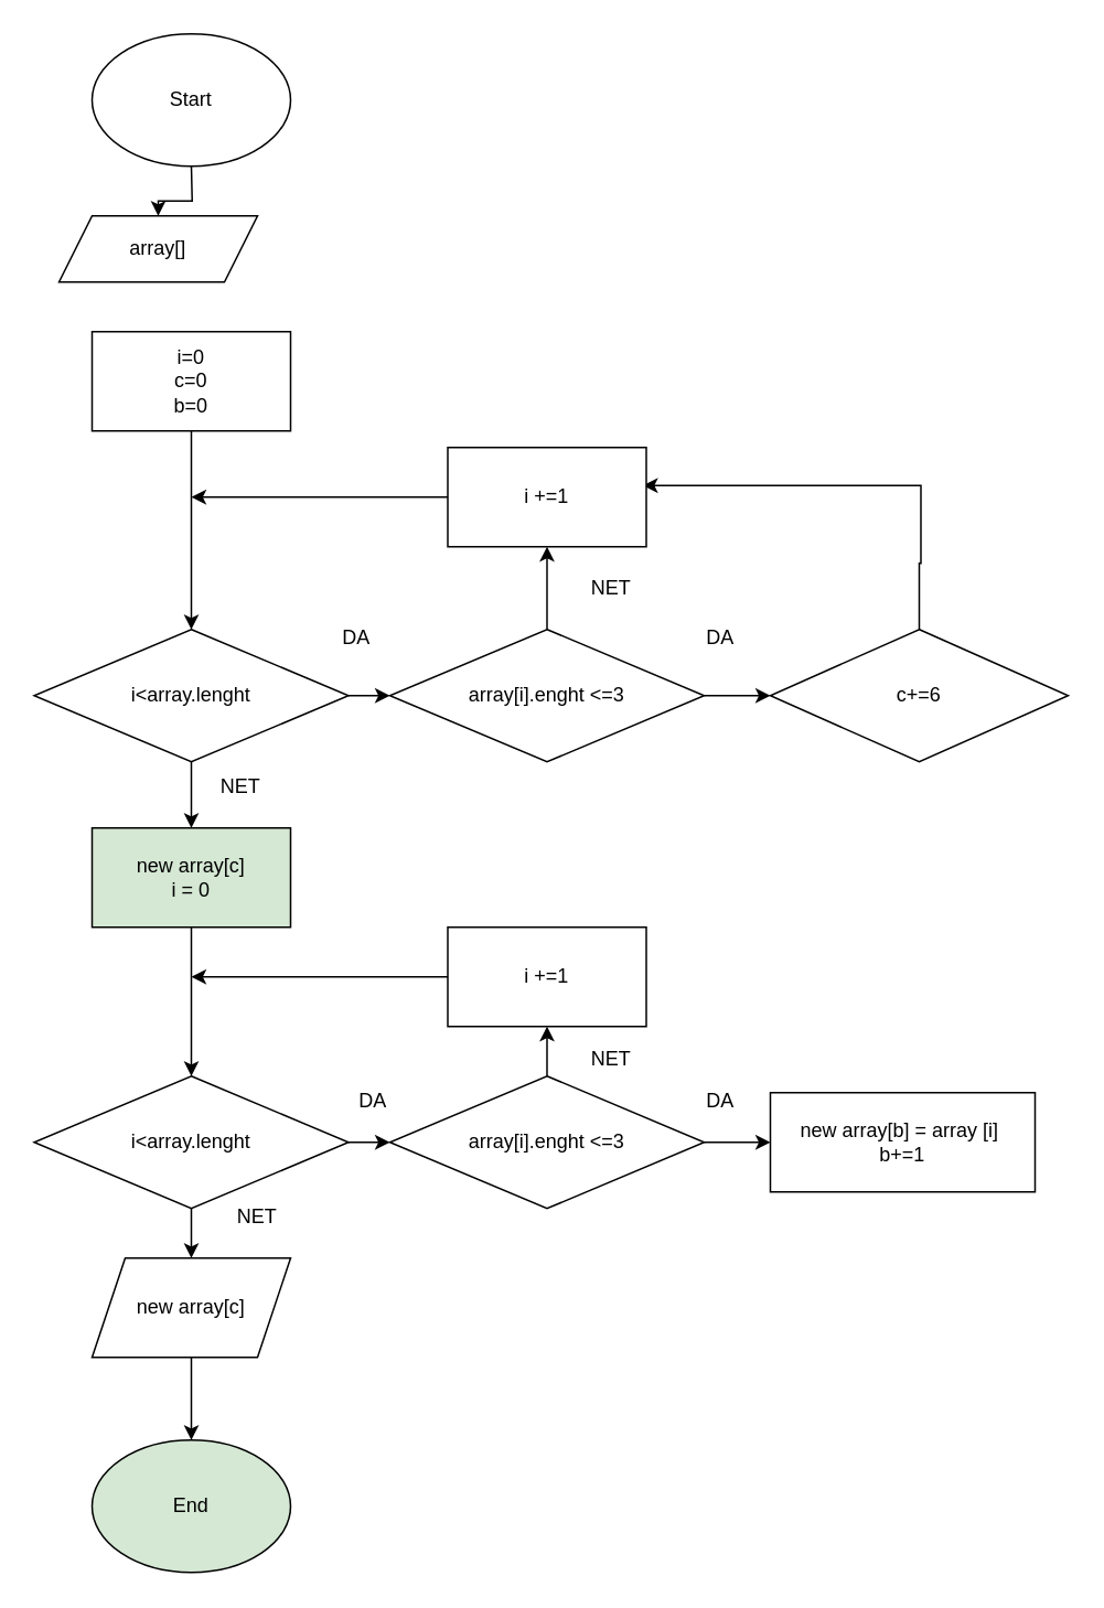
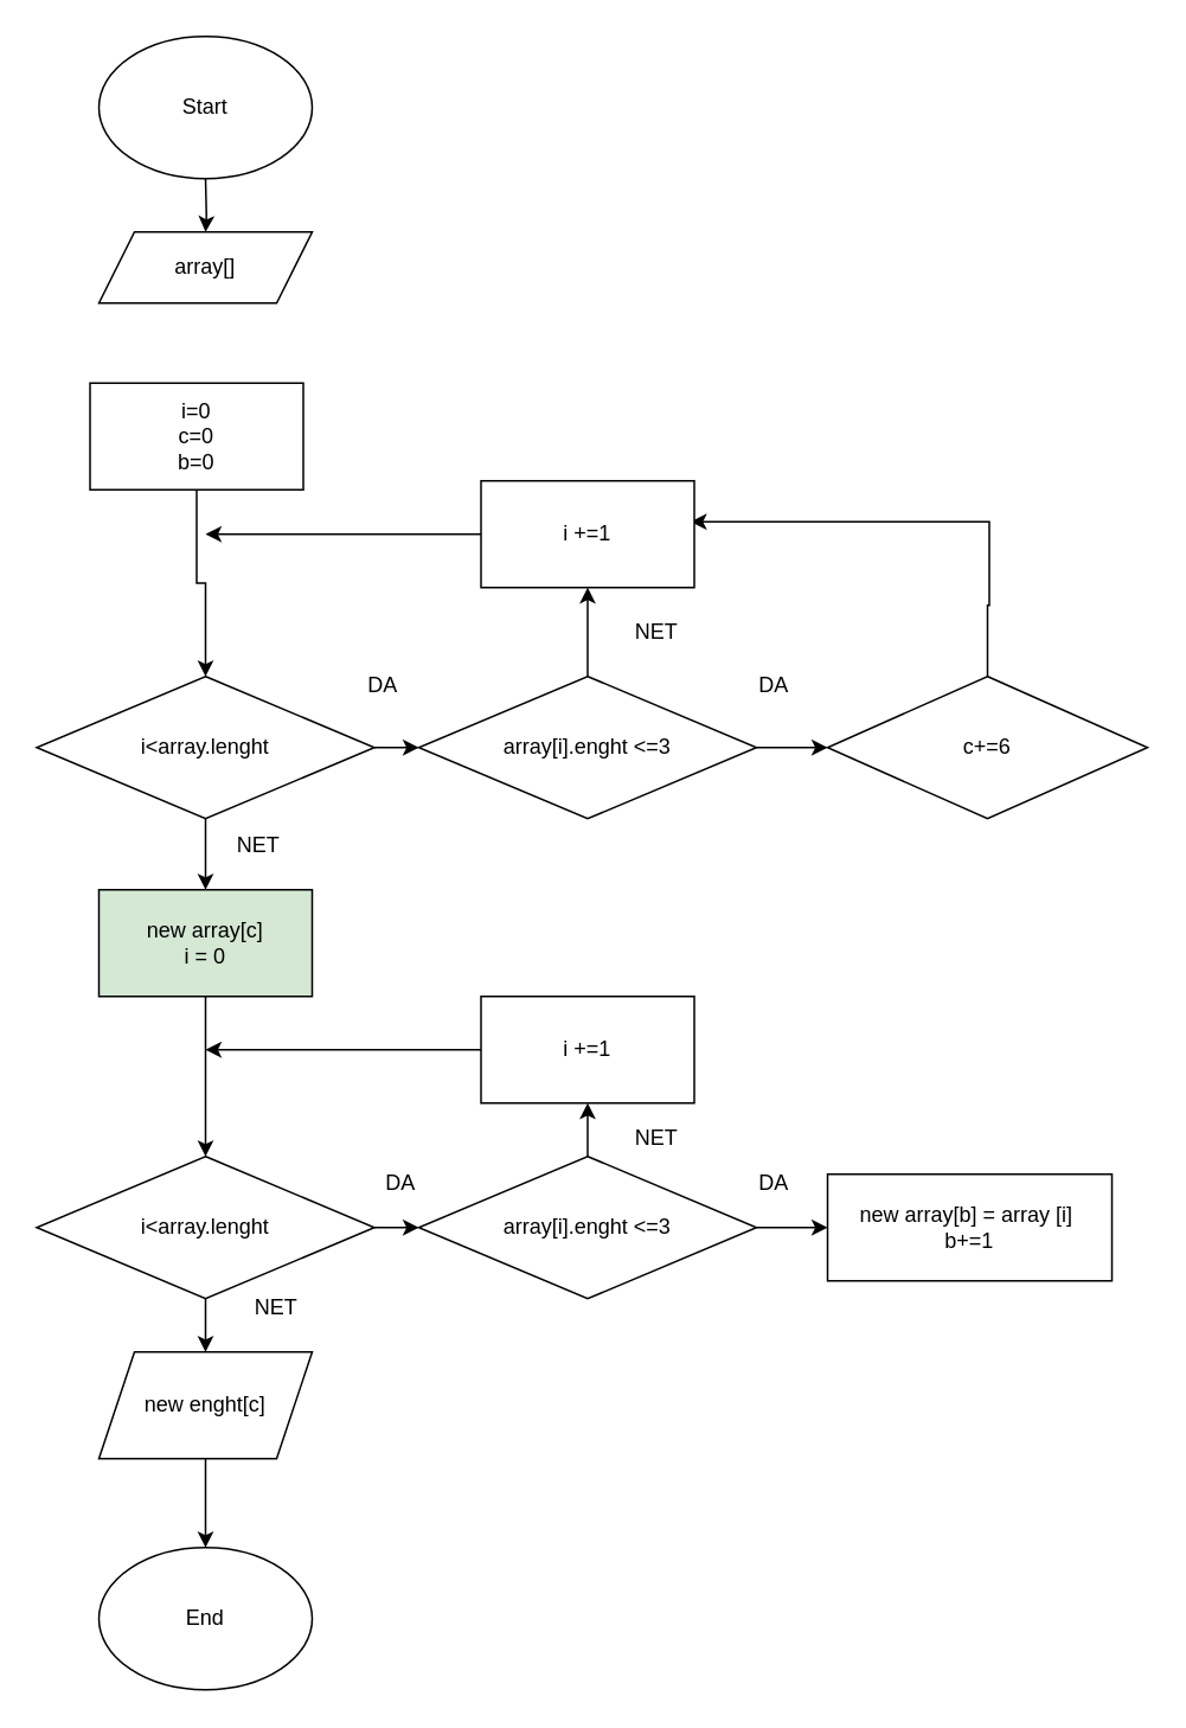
- <mxCell id="3" value="array[]" style="shape=parallelogram;perimeter=parallelogramPerimeter;whiteSpace=wrap;html=1;fixedSize=1;" parent="1" vertex="1"><mxGeometry x="35" y="130" width="120" height="40" as="geometry" /></mxCell>
+ <mxCell id="3" value="array[]" style="shape=parallelogram;perimeter=parallelogramPerimeter;whiteSpace=wrap;html=1;fixedSize=1;" parent="1" vertex="1"><mxGeometry x="55" y="130" width="120" height="40" as="geometry" /></mxCell>
- <mxCell id="5" value="i=0&lt;br&gt;c=0&lt;br&gt;b=0" style="rounded=0;whiteSpace=wrap;html=1;" parent="1" vertex="1"><mxGeometry x="55" y="200" width="120" height="60" as="geometry" /></mxCell>
+ <mxCell id="5" value="i=0&lt;br&gt;c=0&lt;br&gt;b=0" style="rounded=0;whiteSpace=wrap;html=1;" parent="1" vertex="1"><mxGeometry x="50" y="215" width="120" height="60" as="geometry" /></mxCell>
- <mxCell id="26" value="new array[c]&lt;br&gt;" style="shape=parallelogram;perimeter=parallelogramPerimeter;whiteSpace=wrap;html=1;fixedSize=1;" parent="1" vertex="1"><mxGeometry x="55" y="760" width="120" height="60" as="geometry" /></mxCell>
+ <mxCell id="26" value="new enght[c]&lt;br&gt;" style="shape=parallelogram;perimeter=parallelogramPerimeter;whiteSpace=wrap;html=1;fixedSize=1;" parent="1" vertex="1"><mxGeometry x="55" y="760" width="120" height="60" as="geometry" /></mxCell>
- <mxCell id="38" value="End" style="ellipse;whiteSpace=wrap;html=1;fillColor=#d5e8d4;" vertex="1" parent="1"><mxGeometry x="55" y="870" width="120" height="80" as="geometry" /></mxCell>
+ <mxCell id="38" value="End" style="ellipse;whiteSpace=wrap;html=1;" vertex="1" parent="1"><mxGeometry x="55" y="870" width="120" height="80" as="geometry" /></mxCell>
